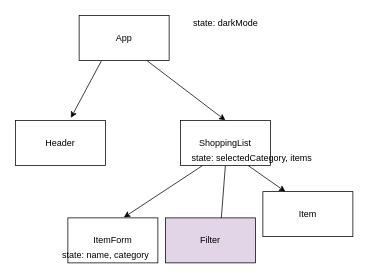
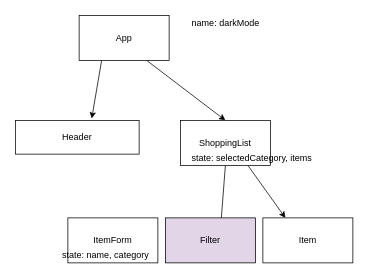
- <mxCell id="13" value="state: darkMode" style="text;html=1;align=center;verticalAlign=middle;resizable=0;points=[];autosize=1;strokeColor=none;fillColor=none;" vertex="1" parent="1"><mxGeometry x="250" y="20" width="100" height="20" as="geometry" /></mxCell>
+ <mxCell id="13" value="name: darkMode" style="text;html=1;align=center;verticalAlign=middle;resizable=0;points=[];autosize=1;strokeColor=none;fillColor=none;" vertex="1" parent="1"><mxGeometry x="250" y="20" width="100" height="20" as="geometry" /></mxCell>
- <mxCell id="5" value="Header" style="rounded=0;whiteSpace=wrap;html=1;" vertex="1" parent="1"><mxGeometry x="20" y="160" width="120" height="60" as="geometry" /></mxCell>
+ <mxCell id="5" value="Header" style="rounded=0;whiteSpace=wrap;html=1;" vertex="1" parent="1"><mxGeometry x="20" y="160" width="165" height="45" as="geometry" /></mxCell>
- <mxCell id="6" style="edgeStyle=none;html=1;exitX=0.25;exitY=1;exitDx=0;exitDy=0;entryX=0.622;entryY=-0.011;entryDx=0;entryDy=0;entryPerimeter=0;" edge="1" parent="1" source="9" target="10"><mxGeometry relative="1" as="geometry" /></mxCell>
- <mxCell id="12" value="Item" style="rounded=0;whiteSpace=wrap;html=1;" vertex="1" parent="1"><mxGeometry x="350" y="255" width="120" height="60" as="geometry" /></mxCell>
+ <mxCell id="12" value="Item" style="rounded=0;whiteSpace=wrap;html=1;" vertex="1" parent="1"><mxGeometry x="350" y="290" width="120" height="60" as="geometry" /></mxCell>
